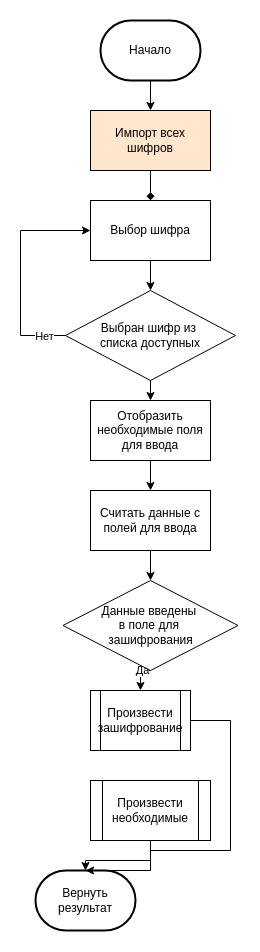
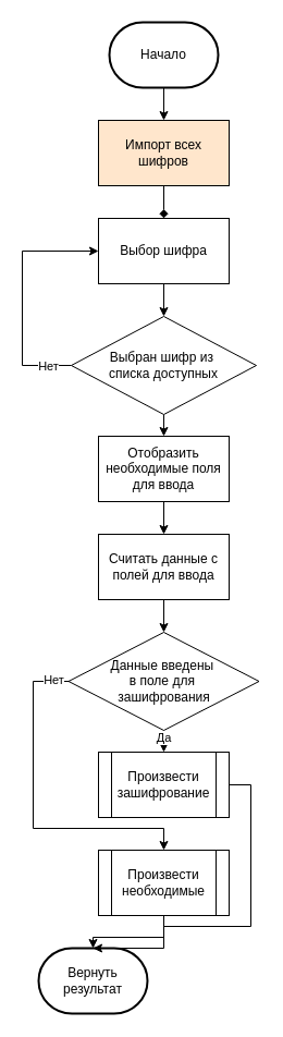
- <mxCell id="22" value="Произвести зашифрование" style="shape=process;whiteSpace=wrap;html=1;backgroundOutline=1;" vertex="1" parent="1"><mxGeometry x="90" y="690" width="100" height="60" as="geometry" /></mxCell>
+ <mxCell id="22" value="Произвести зашифрование" style="shape=process;whiteSpace=wrap;html=1;backgroundOutline=1;" vertex="1" parent="1"><mxGeometry x="90" y="690" width="120" height="60" as="geometry" /></mxCell>
+ <mxCell id="18" style="edgeStyle=orthogonalEdgeStyle;rounded=0;orthogonalLoop=1;jettySize=auto;html=1;exitX=0;exitY=0.5;exitDx=0;exitDy=0;entryX=0.5;entryY=0;entryDx=0;entryDy=0;" edge="1" parent="1" source="20" target="23"><mxGeometry relative="1" as="geometry"><Array as="points"><mxPoint x="30" y="625" /><mxPoint x="30" y="760" /><mxPoint x="150" y="760" /></Array></mxGeometry></mxCell>
+ <mxCell id="19" value="Нет" style="edgeLabel;html=1;align=center;verticalAlign=middle;resizable=0;points=[];" vertex="1" connectable="0" parent="18"><mxGeometry x="-0.911" y="-2" relative="1" as="geometry"><mxPoint as="offset" /></mxGeometry></mxCell>
